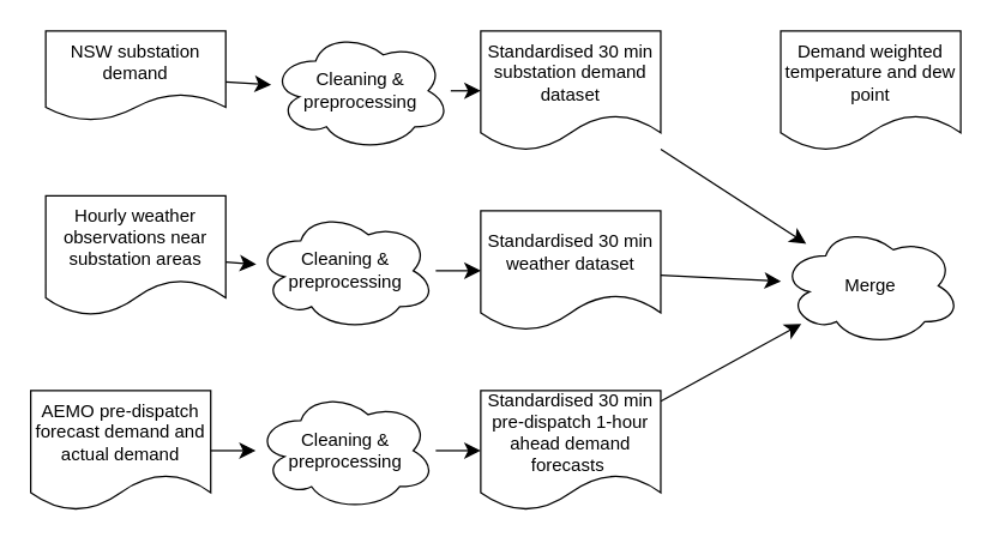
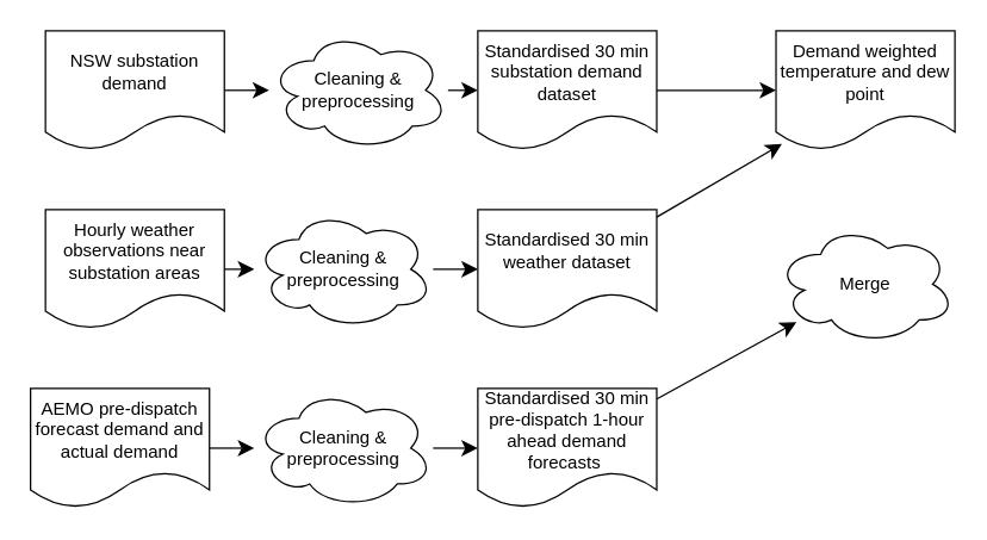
- <mxCell id="3" value="NSW substation demand" style="shape=document;whiteSpace=wrap;html=1;boundedLbl=1;" vertex="1" parent="1"><mxGeometry x="30" y="20" width="120" height="60" as="geometry" /></mxCell>
+ <mxCell id="3" value="NSW substation demand" style="shape=document;whiteSpace=wrap;html=1;boundedLbl=1;" vertex="1" parent="1"><mxGeometry x="30" y="20" width="120" height="80" as="geometry" /></mxCell>
- <mxCell id="8" value="" style="edgeStyle=none;curved=1;rounded=0;orthogonalLoop=1;jettySize=auto;html=1;fontSize=12;startSize=8;endSize=8;" edge="1" parent="1" source="9" target="15"><mxGeometry relative="1" as="geometry"><mxPoint x="520" y="95" as="targetPoint" /></mxGeometry></mxCell>
+ <mxCell id="8" value="" style="edgeStyle=none;curved=1;rounded=0;orthogonalLoop=1;jettySize=auto;html=1;fontSize=12;startSize=8;endSize=8;entryX=0;entryY=0.5;entryDx=0;entryDy=0;" edge="1" parent="1" source="9" target="10"><mxGeometry relative="1" as="geometry"><mxPoint x="520" y="95" as="targetPoint" /></mxGeometry></mxCell>
- <mxCell id="5" value="Hourly weather observations near substation areas" style="shape=document;whiteSpace=wrap;html=1;boundedLbl=1;" vertex="1" parent="1"><mxGeometry x="30" y="130" width="120" height="80" as="geometry" /></mxCell>
+ <mxCell id="5" value="Hourly weather observations near substation areas" style="shape=document;whiteSpace=wrap;html=1;boundedLbl=1;" vertex="1" parent="1"><mxGeometry x="30" y="140" width="120" height="80" as="geometry" /></mxCell>
- <mxCell id="11" style="edgeStyle=none;curved=1;rounded=0;orthogonalLoop=1;jettySize=auto;html=1;fontSize=12;startSize=8;endSize=8;" edge="1" parent="1" source="12" target="15"><mxGeometry relative="1" as="geometry"><mxPoint x="520" y="110" as="targetPoint" /></mxGeometry></mxCell>
+ <mxCell id="11" style="edgeStyle=none;curved=1;rounded=0;orthogonalLoop=1;jettySize=auto;html=1;entryX=0.033;entryY=0.95;entryDx=0;entryDy=0;fontSize=12;startSize=8;endSize=8;entryPerimeter=0;" edge="1" parent="1" source="12" target="10"><mxGeometry relative="1" as="geometry"><mxPoint x="520" y="110" as="targetPoint" /></mxGeometry></mxCell>
